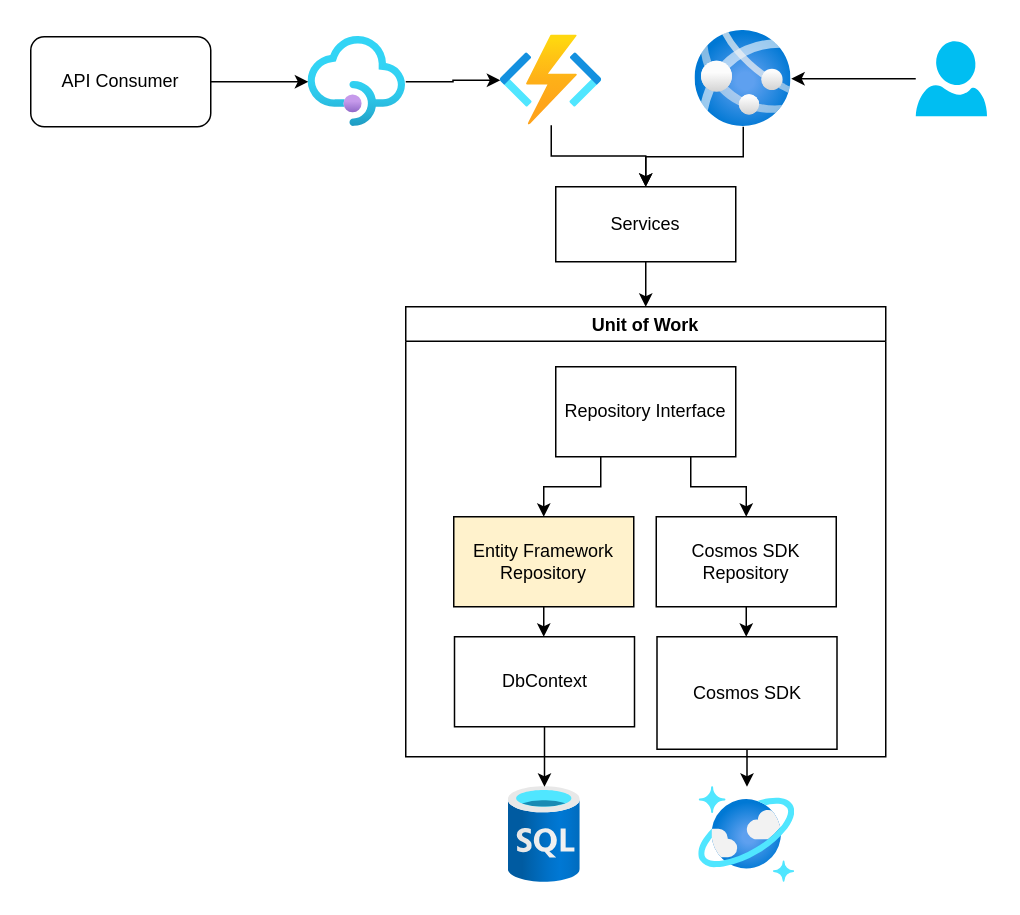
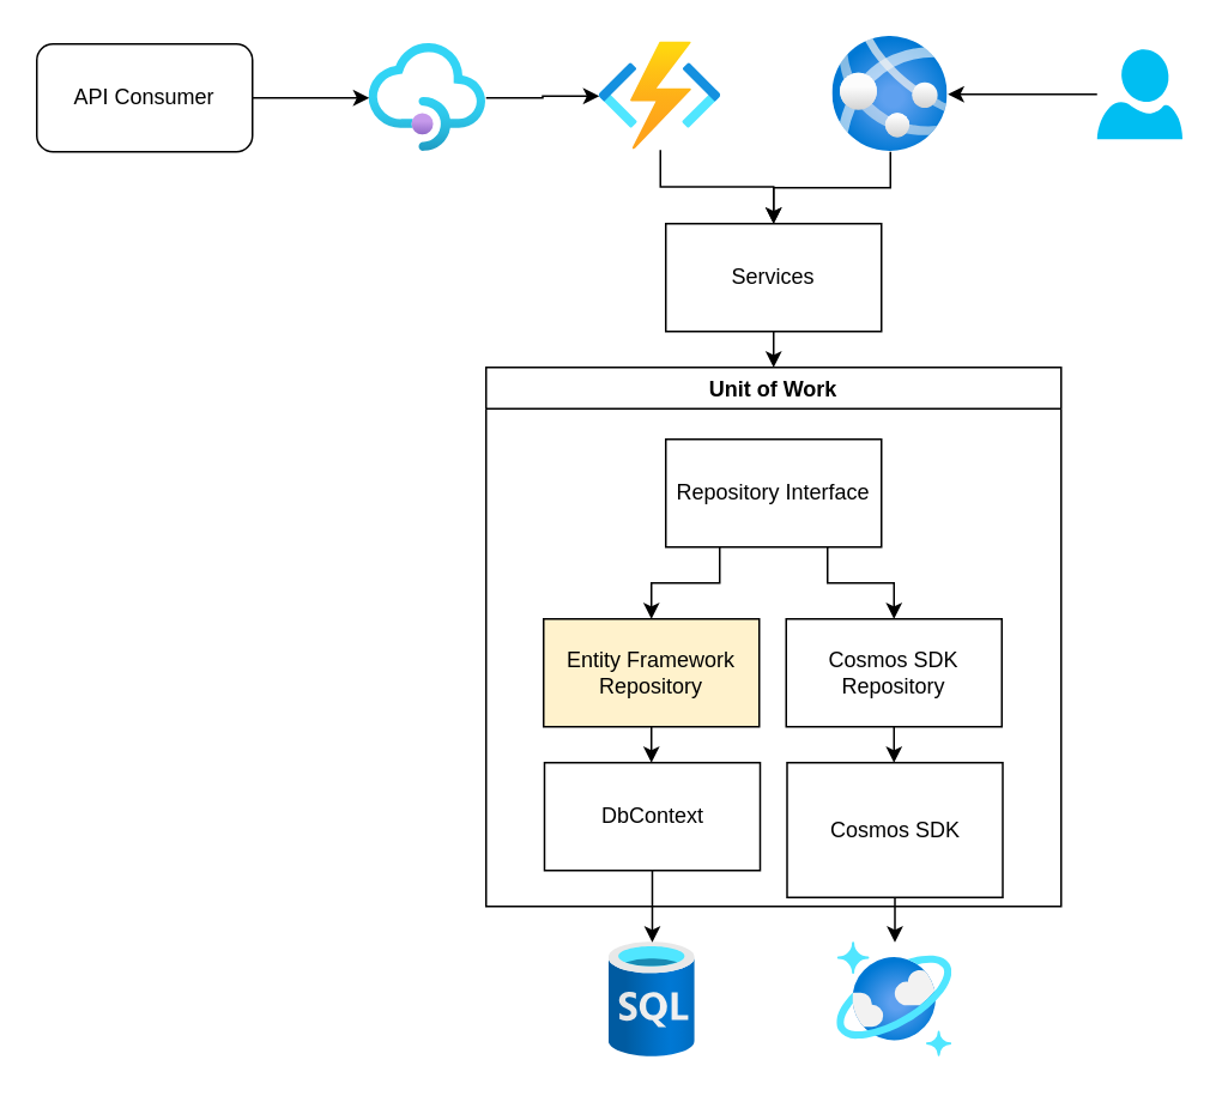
- <mxCell id="3" value="Services" style="rounded=0;whiteSpace=wrap;html=1;" vertex="1" parent="1"><mxGeometry x="370" y="124" width="120" height="50" as="geometry" /></mxCell>
+ <mxCell id="3" value="Services" style="rounded=0;whiteSpace=wrap;html=1;" vertex="1" parent="1"><mxGeometry x="370" y="124" width="120" height="60" as="geometry" /></mxCell>
